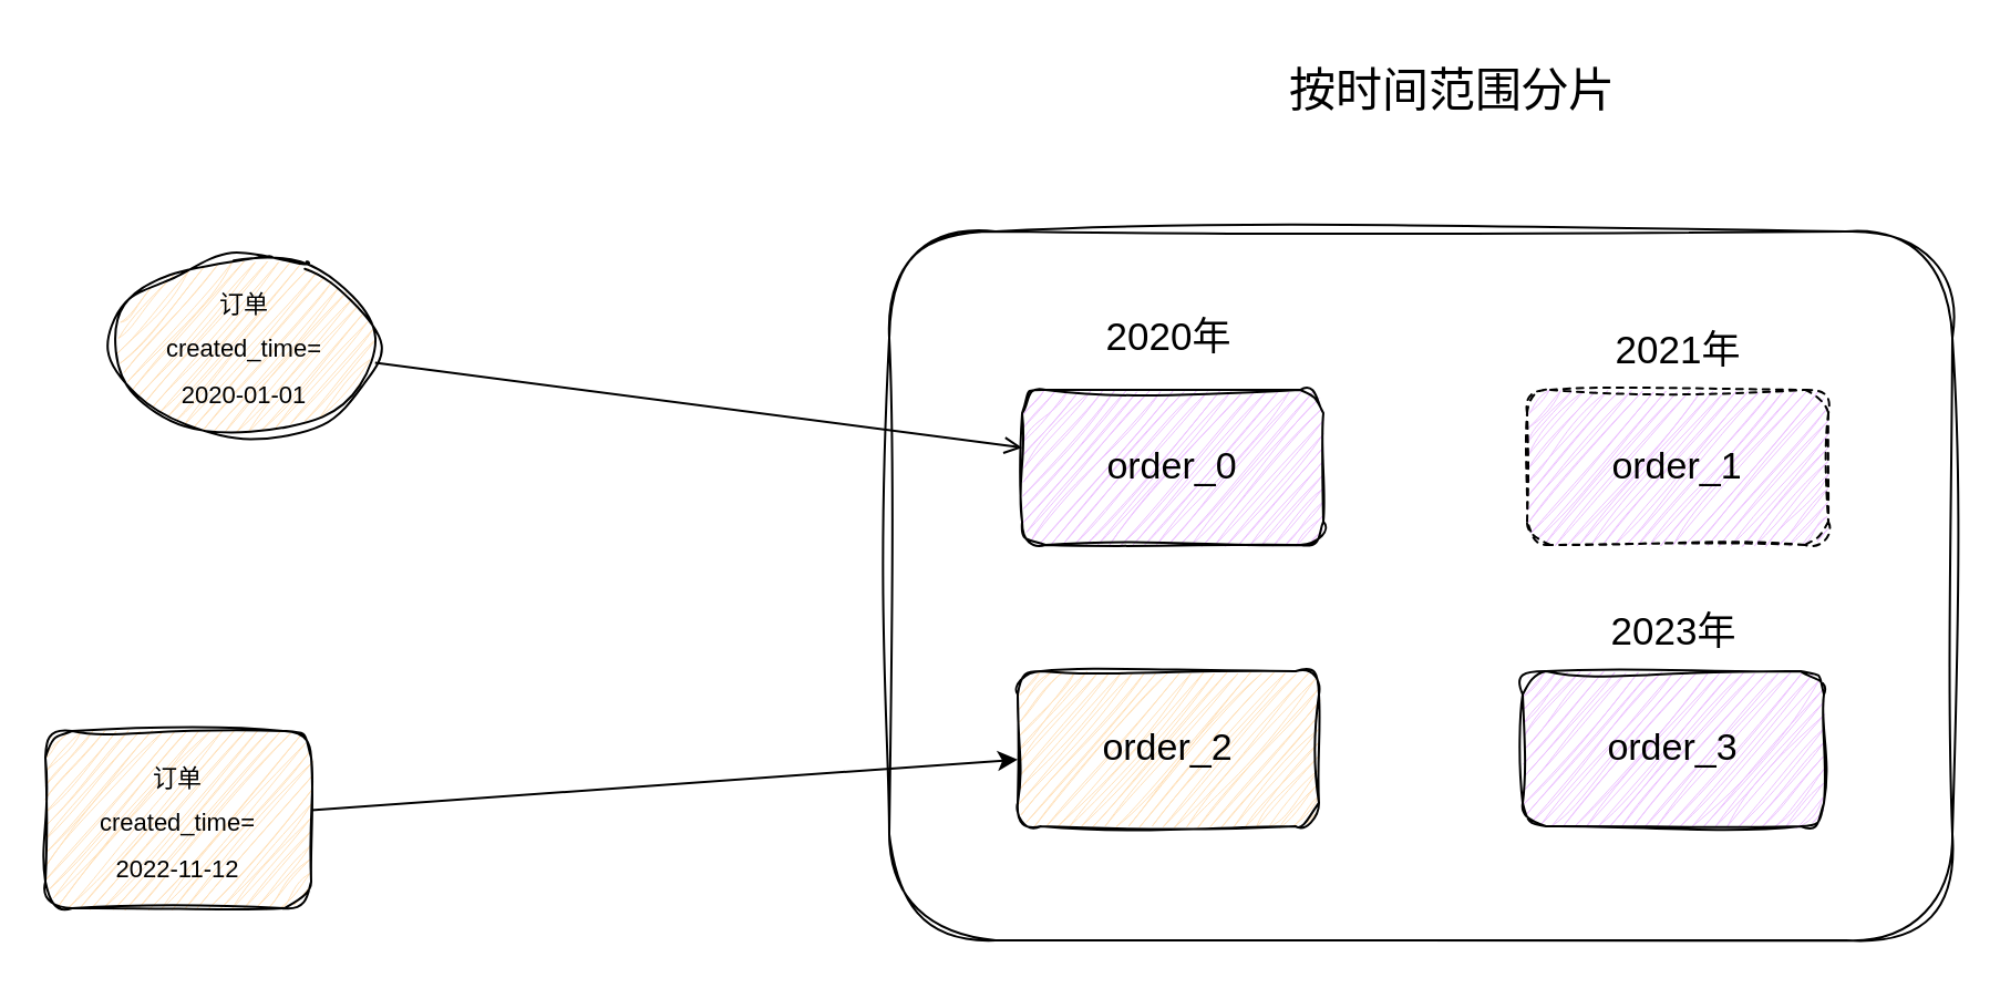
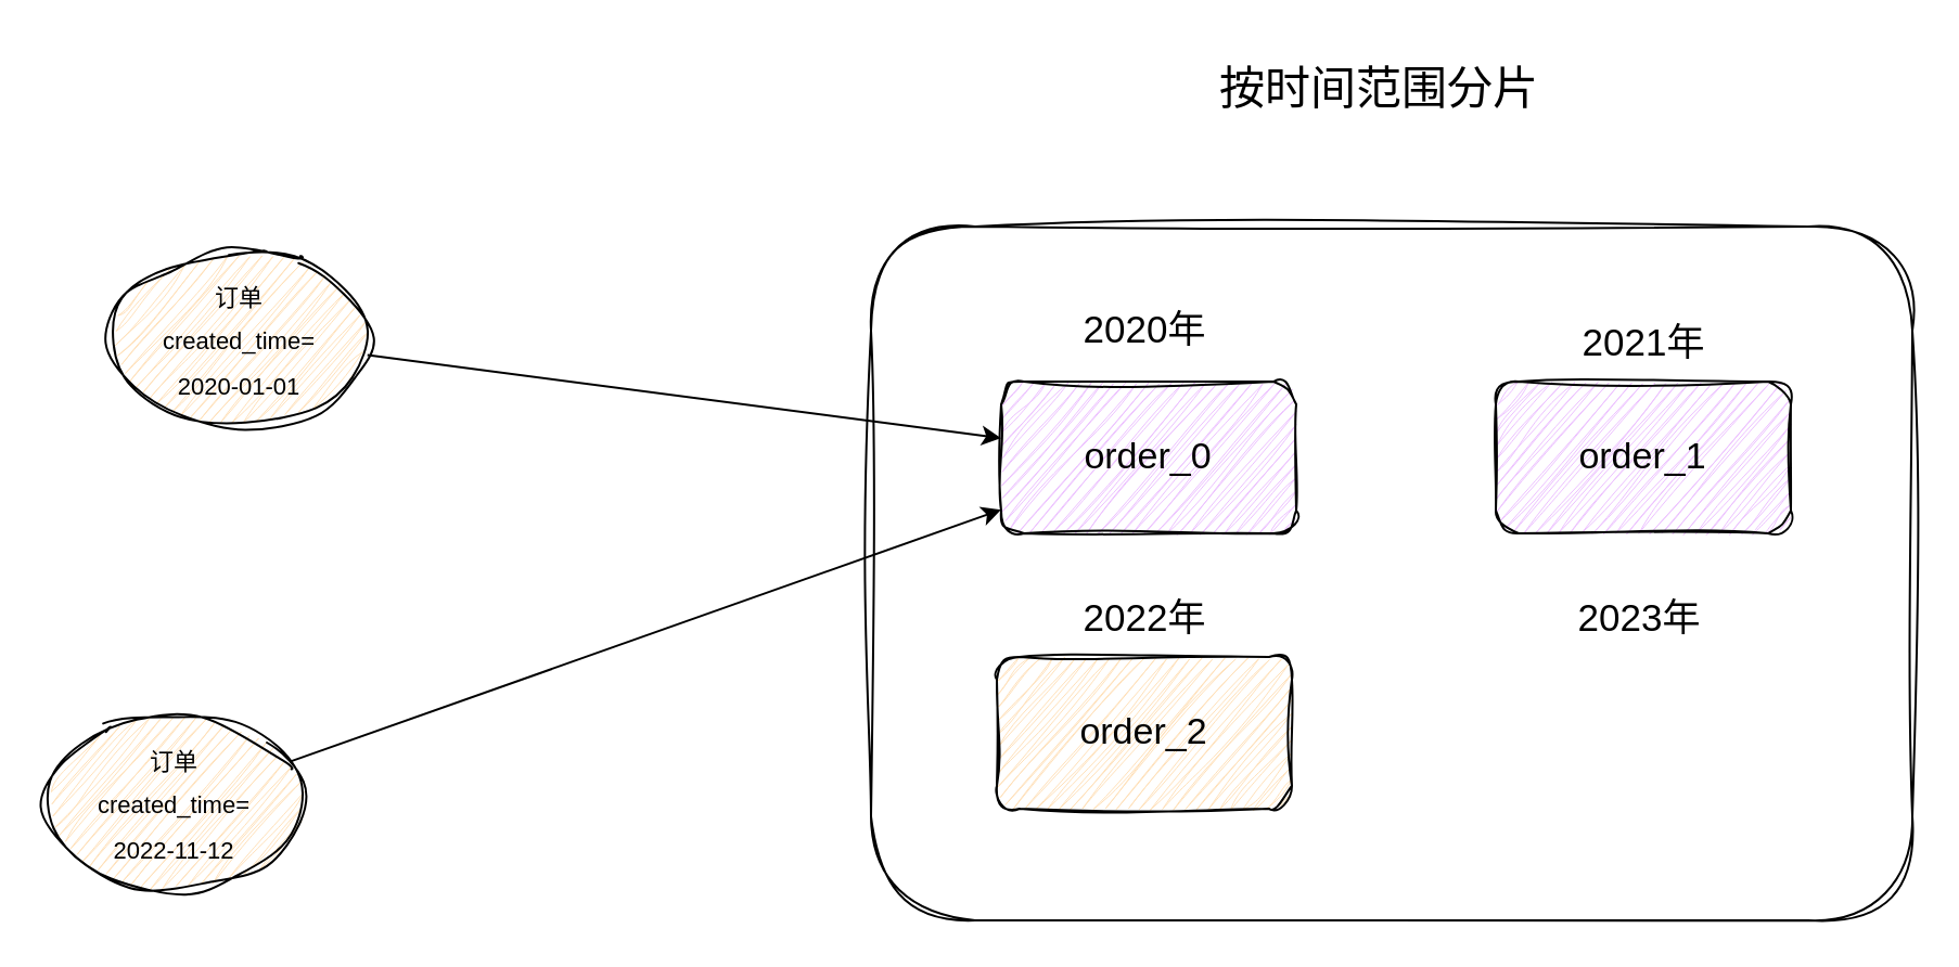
- <mxCell id="9" value="&lt;font style=&quot;font-size: 21px;&quot;&gt;按时间范围分片&lt;/font&gt;" style="text;html=1;align=center;verticalAlign=middle;resizable=0;points=[];autosize=1;strokeColor=none;fillColor=none;fontSize=11;fontFamily=Helvetica;fontColor=default;sketch=1;hachureGap=4;jiggle=2;curveFitting=1;fontSource=https%3A%2F%2Ffonts.googleapis.com%2Fcss%3Ffamily%3DArchitects%2BDaughter;" vertex="1" parent="1"><mxGeometry x="570" y="20" width="170" height="40" as="geometry" /></mxCell>
+ <mxCell id="9" value="&lt;font style=&quot;font-size: 21px;&quot;&gt;按时间范围分片&lt;/font&gt;" style="text;html=1;align=center;verticalAlign=middle;resizable=0;points=[];autosize=1;strokeColor=none;fillColor=none;fontSize=11;fontFamily=Helvetica;fontColor=default;sketch=1;hachureGap=4;jiggle=2;curveFitting=1;fontSource=https%3A%2F%2Ffonts.googleapis.com%2Fcss%3Ffamily%3DArchitects%2BDaughter;" vertex="1" parent="1"><mxGeometry x="550" y="20" width="170" height="40" as="geometry" /></mxCell>
- <mxCell id="7" style="edgeStyle=none;hachureGap=4;html=1;fontFamily=Helvetica;fontSource=https%3A%2F%2Ffonts.googleapis.com%2Fcss%3Ffamily%3DArchitects%2BDaughter;fontSize=21;fontColor=default;endArrow=open;" edge="1" parent="1" source="8" target="3"><mxGeometry relative="1" as="geometry" /></mxCell>
+ <mxCell id="7" style="edgeStyle=none;hachureGap=4;html=1;fontFamily=Helvetica;fontSource=https%3A%2F%2Ffonts.googleapis.com%2Fcss%3Ffamily%3DArchitects%2BDaughter;fontSize=21;fontColor=default;" edge="1" parent="1" source="8" target="3"><mxGeometry relative="1" as="geometry" /></mxCell>
- <mxCell id="4" value="&lt;font style=&quot;font-size: 17px;&quot;&gt;order_1&lt;/font&gt;" style="rounded=1;whiteSpace=wrap;html=1;fillStyle=hachure;fillColor=#EDC2FF;sketch=1;curveFitting=1;jiggle=2;glass=0;shadow=0;dashed=1;" vertex="1" parent="1"><mxGeometry x="689" y="175.5" width="136" height="70" as="geometry" /></mxCell>
+ <mxCell id="4" value="&lt;font style=&quot;font-size: 17px;&quot;&gt;order_1&lt;/font&gt;" style="rounded=1;whiteSpace=wrap;html=1;fillStyle=hachure;fillColor=#EDC2FF;sketch=1;curveFitting=1;jiggle=2;glass=0;shadow=0;" vertex="1" parent="1"><mxGeometry x="689" y="175.5" width="136" height="70" as="geometry" /></mxCell>
+ <mxCell id="12" value="&lt;span style=&quot;font-size: 17.5px;&quot;&gt;2022年&lt;/span&gt;" style="text;html=1;align=center;verticalAlign=middle;resizable=0;points=[];autosize=1;strokeColor=none;fillColor=none;fontSize=21;fontFamily=Helvetica;fontColor=default;sketch=1;hachureGap=4;jiggle=2;curveFitting=1;fontSource=https%3A%2F%2Ffonts.googleapis.com%2Fcss%3Ffamily%3DArchitects%2BDaughter;" vertex="1" parent="1"><mxGeometry x="487" y="262.5" width="80" height="40" as="geometry" /></mxCell>
- <mxCell id="6" value="&lt;font style=&quot;font-size: 17px;&quot;&gt;order_3&lt;/font&gt;" style="rounded=1;whiteSpace=wrap;html=1;fillStyle=hachure;fillColor=#EDC2FF;sketch=1;curveFitting=1;jiggle=2;glass=0;shadow=0;" vertex="1" parent="1"><mxGeometry x="687" y="302.5" width="136" height="70" as="geometry" /></mxCell>
- <mxCell id="14" style="edgeStyle=none;hachureGap=4;html=1;fontFamily=Helvetica;fontSource=https%3A%2F%2Ffonts.googleapis.com%2Fcss%3Ffamily%3DArchitects%2BDaughter;fontSize=21;fontColor=default;" edge="1" parent="1" source="15" target="5"><mxGeometry relative="1" as="geometry" /></mxCell>
+ <mxCell id="14" style="edgeStyle=none;hachureGap=4;html=1;fontFamily=Helvetica;fontSource=https%3A%2F%2Ffonts.googleapis.com%2Fcss%3Ffamily%3DArchitects%2BDaughter;fontSize=21;fontColor=default;" edge="1" parent="1" source="15" target="3"><mxGeometry relative="1" as="geometry" /></mxCell>
- <mxCell id="15" value="&lt;font style=&quot;font-size: 11px;&quot;&gt;订单&lt;br&gt;created_time=&lt;br&gt;2022-11-12&lt;/font&gt;" style="whiteSpace=wrap;html=1;shadow=0;glass=0;sketch=1;jiggle=2;fillStyle=hachure;curveFitting=1;strokeColor=default;fontFamily=Helvetica;fontSize=17;fontColor=default;fillColor=#FFE1BA;rounded=1;" vertex="1" parent="1"><mxGeometry x="20" y="329.5" width="120" height="80" as="geometry" /></mxCell>
+ <mxCell id="15" value="&lt;font style=&quot;font-size: 11px;&quot;&gt;订单&lt;br&gt;created_time=&lt;br&gt;2022-11-12&lt;/font&gt;" style="ellipse;whiteSpace=wrap;html=1;rounded=1;shadow=0;glass=0;sketch=1;jiggle=2;fillStyle=hachure;curveFitting=1;strokeColor=default;fontFamily=Helvetica;fontSize=17;fontColor=default;fillColor=#FFE1BA;" vertex="1" parent="1"><mxGeometry x="20" y="329.5" width="120" height="80" as="geometry" /></mxCell>
